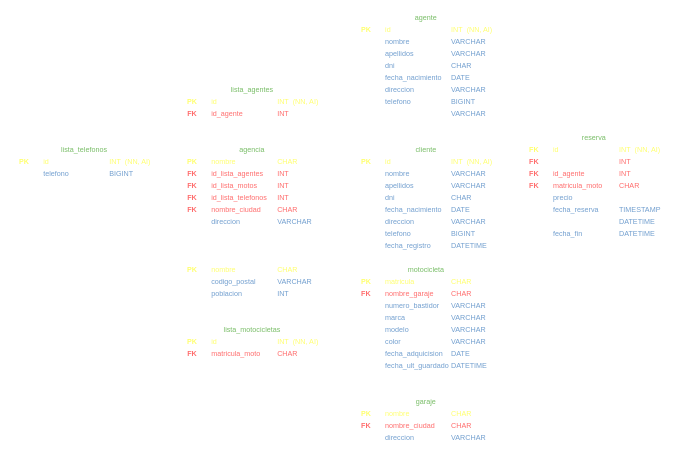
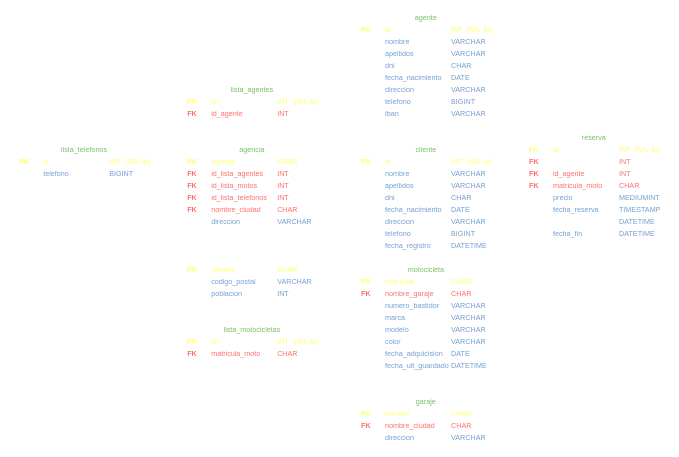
+ <mxCell id="75" value="&lt;font color=&quot;#729fcf&quot;&gt;iban&lt;/font&gt;" style="text;html=1;strokeColor=none;fillColor=none;align=left;verticalAlign=middle;whiteSpace=wrap;rounded=0;strokeWidth=2;" parent="1" vertex="1"><mxGeometry x="640" y="180" width="110" height="20" as="geometry" /></mxCell>
+ <mxCell id="49" value="&lt;font color=&quot;#729fcf&quot;&gt;MEDIUMINT&lt;/font&gt;" style="text;html=1;strokeColor=none;fillColor=none;align=left;verticalAlign=middle;whiteSpace=wrap;rounded=0;strokeWidth=2;" parent="1" vertex="1"><mxGeometry x="1030" y="320" width="80" height="20" as="geometry" /></mxCell>
